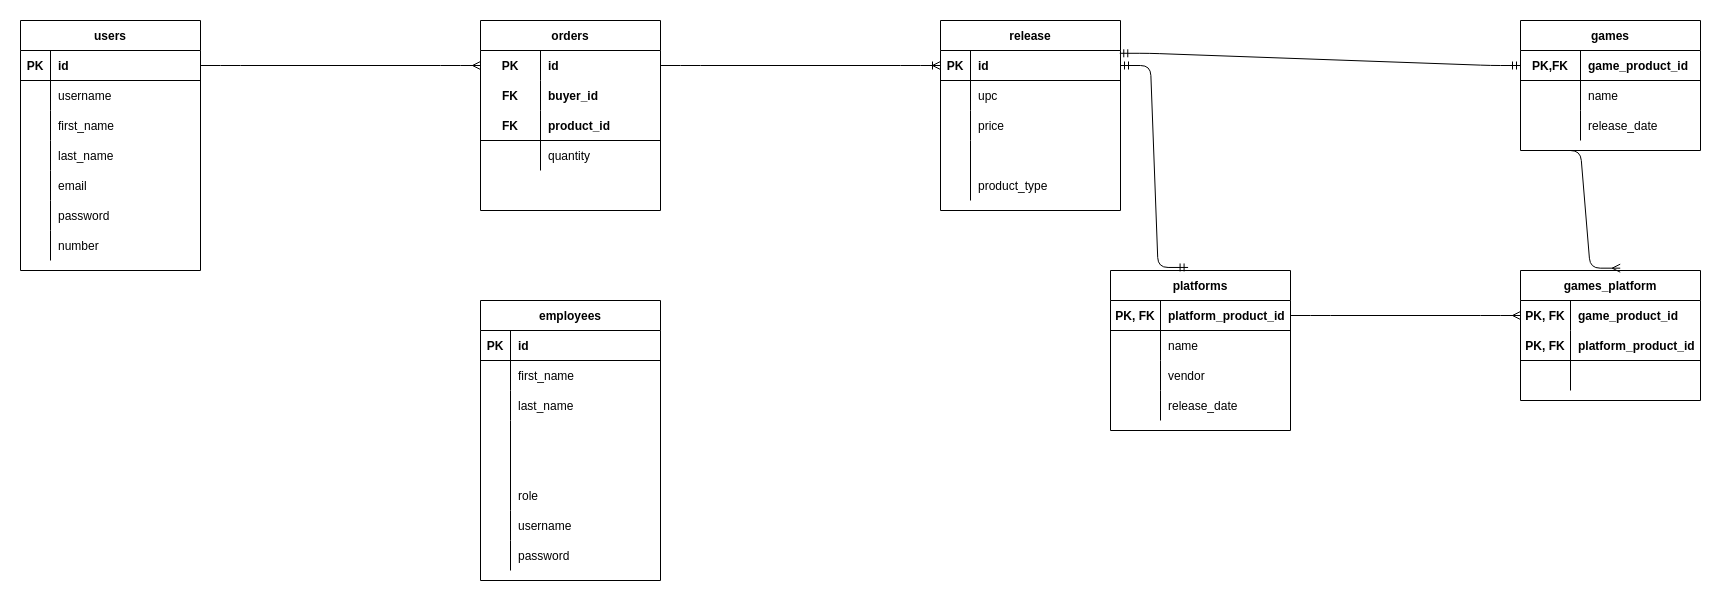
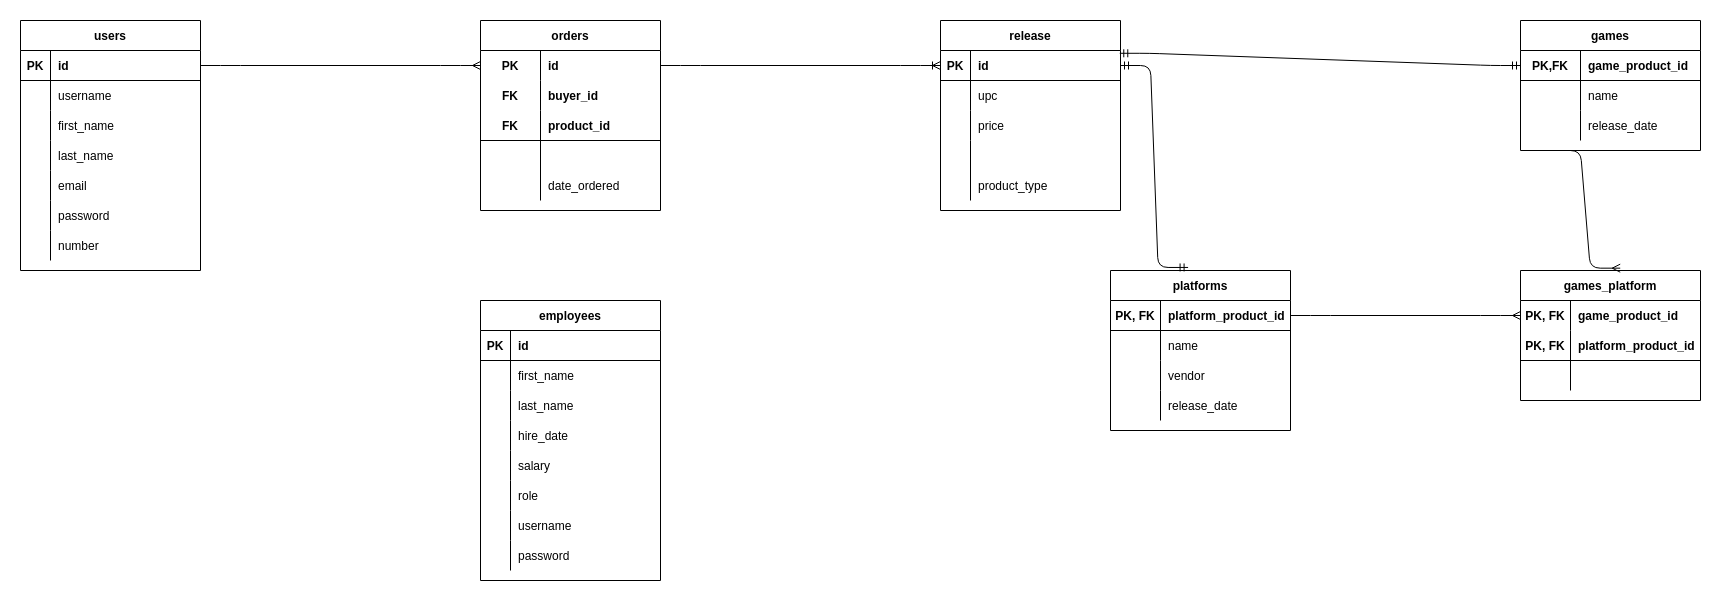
- <mxCell id="69" value="quantity" style="shape=partialRectangle;connectable=0;fillColor=none;top=0;left=0;bottom=0;right=0;align=left;spacingLeft=6;overflow=hidden;" parent="67" vertex="1"><mxGeometry x="60" width="120" height="30" as="geometry" /></mxCell>
+ <mxCell id="72" value="date_ordered" style="shape=partialRectangle;connectable=0;fillColor=none;top=0;left=0;bottom=0;right=0;align=left;spacingLeft=6;overflow=hidden;" parent="70" vertex="1"><mxGeometry x="60" width="120" height="30" as="geometry" /></mxCell>
+ <mxCell id="100" value="hire_date" style="shape=partialRectangle;connectable=0;fillColor=none;top=0;left=0;bottom=0;right=0;align=left;spacingLeft=6;overflow=hidden;" parent="98" vertex="1"><mxGeometry x="30" width="150" height="30" as="geometry" /></mxCell>
+ <mxCell id="103" value="salary" style="shape=partialRectangle;connectable=0;fillColor=none;top=0;left=0;bottom=0;right=0;align=left;spacingLeft=6;overflow=hidden;" parent="101" vertex="1"><mxGeometry x="30" width="150" height="30" as="geometry" /></mxCell>
